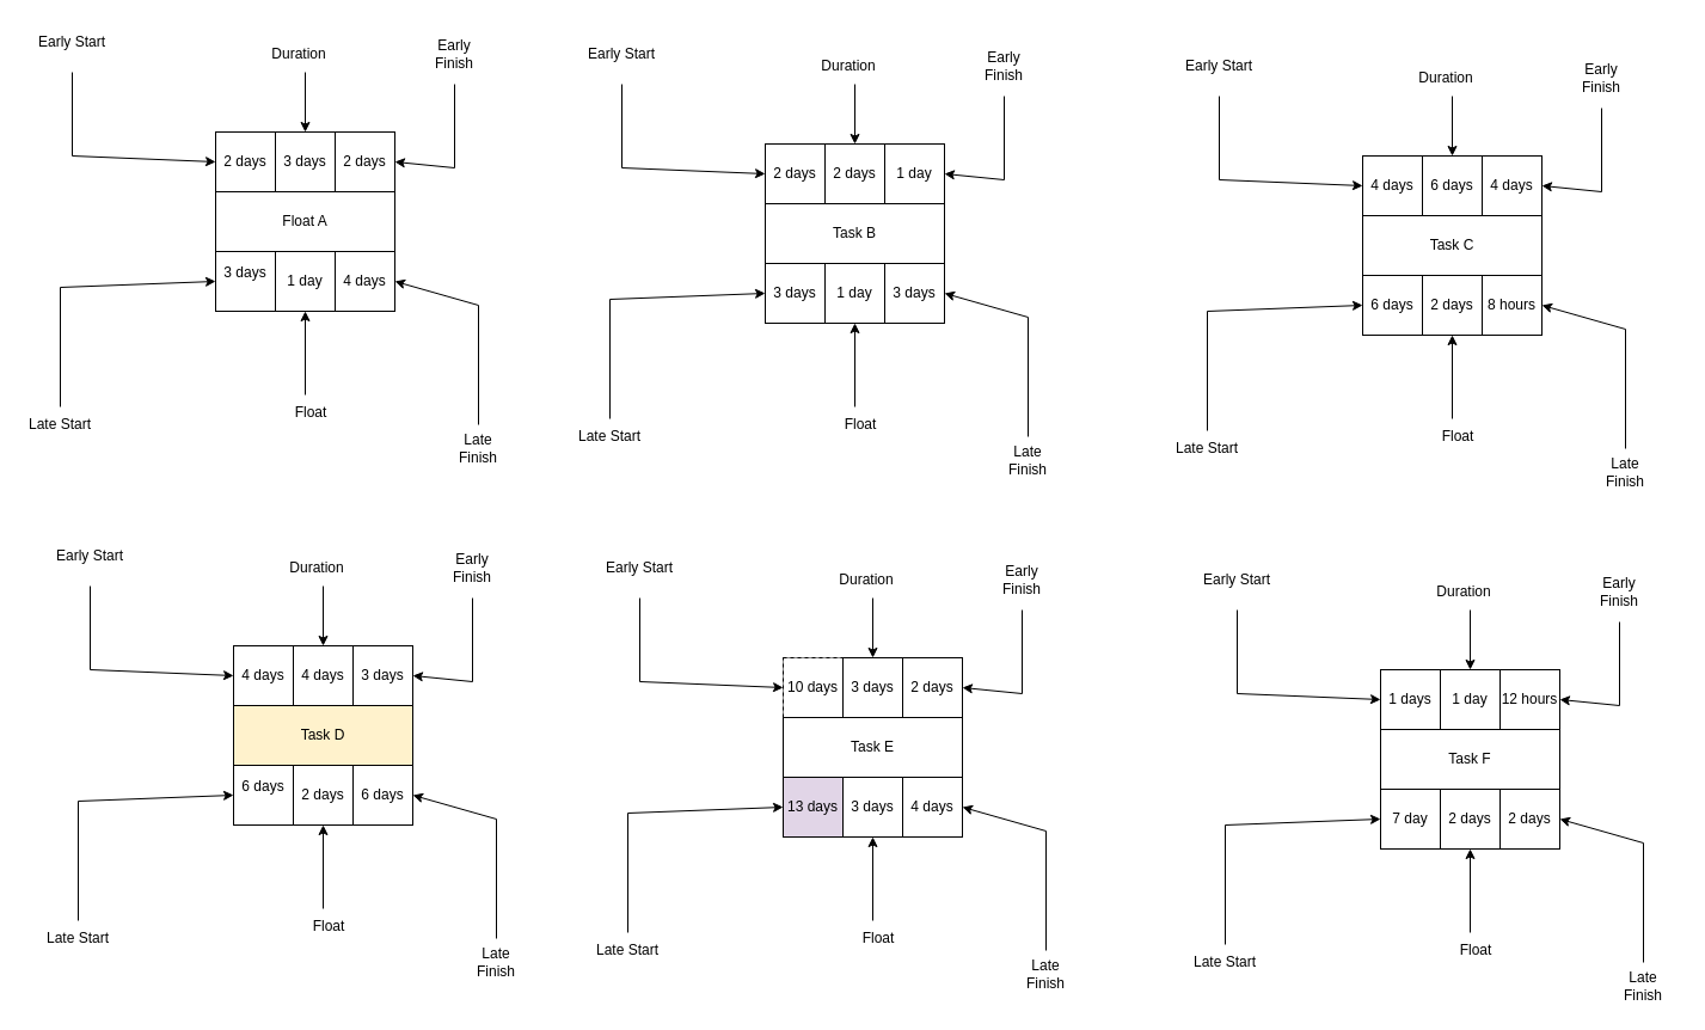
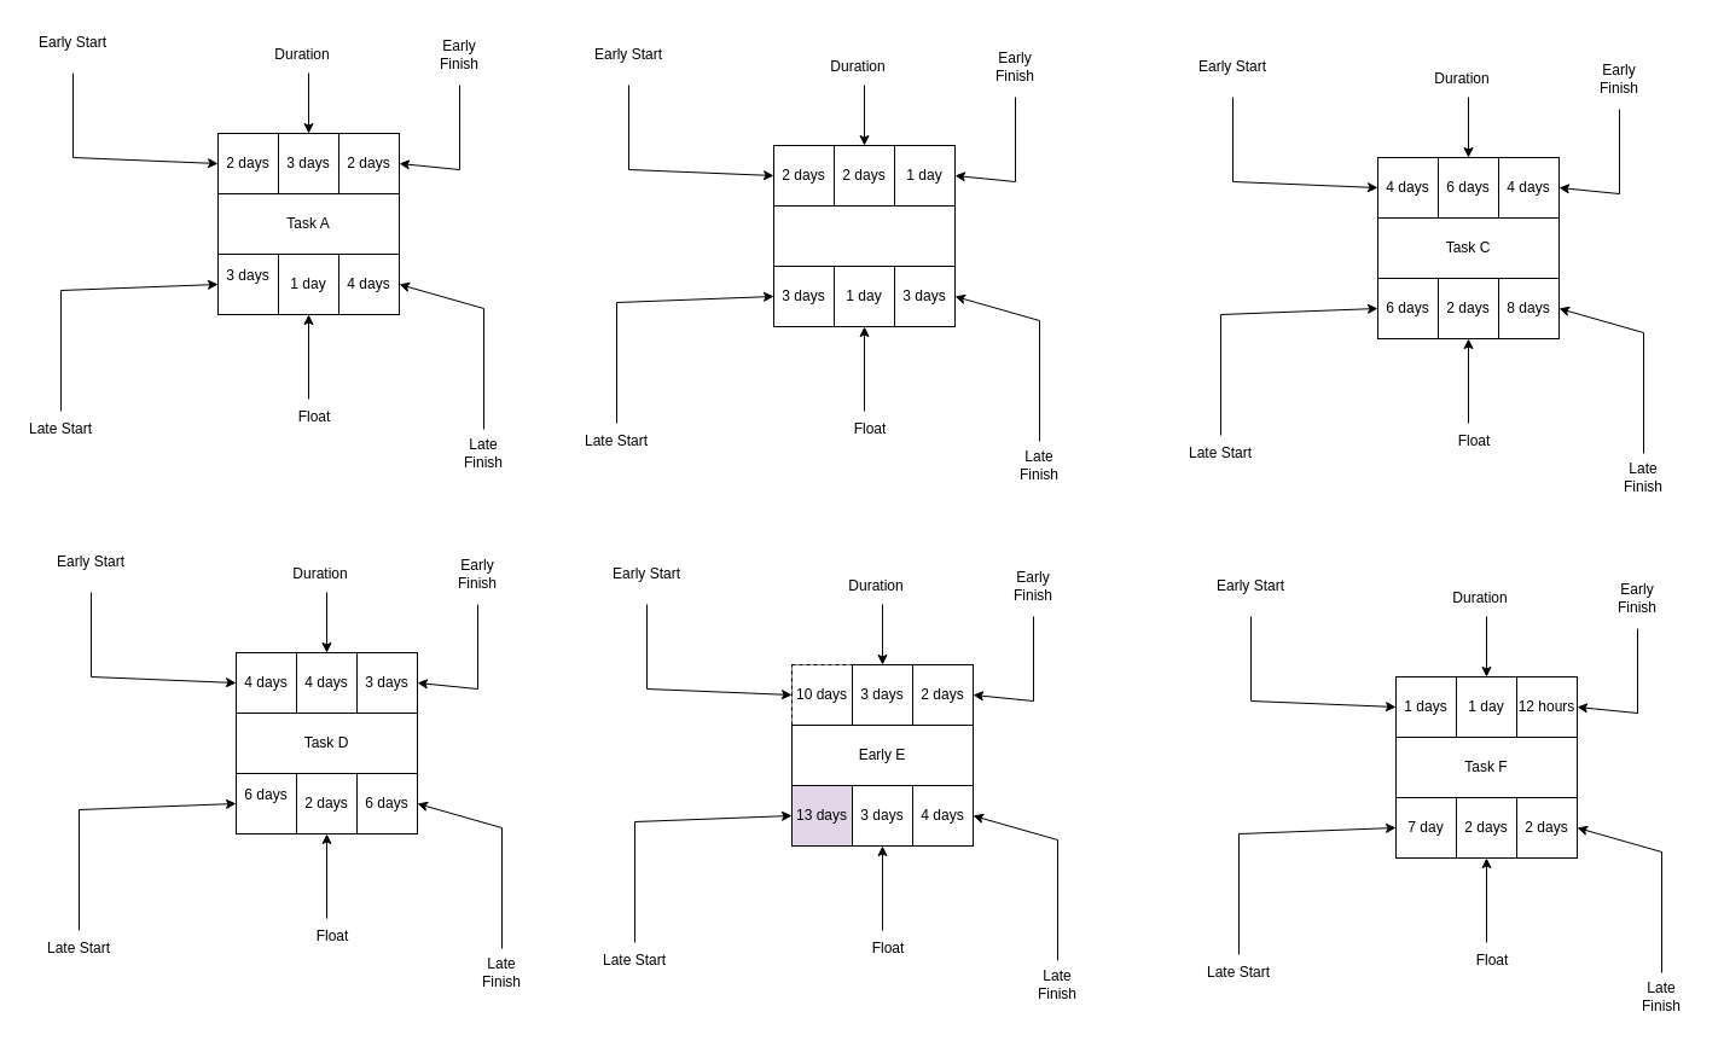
- <mxCell id="9" value="Float A" style="rounded=0;whiteSpace=wrap;html=1;" vertex="1" parent="1"><mxGeometry x="180" y="160" width="150" height="50" as="geometry" /></mxCell>
+ <mxCell id="9" value="Task A" style="rounded=0;whiteSpace=wrap;html=1;" vertex="1" parent="1"><mxGeometry x="180" y="160" width="150" height="50" as="geometry" /></mxCell>
- <mxCell id="49" value="Task B" style="rounded=0;whiteSpace=wrap;html=1;" vertex="1" parent="1"><mxGeometry x="640" y="170" width="150" height="50" as="geometry" /></mxCell>
- <mxCell id="28" value="8 hours" style="whiteSpace=wrap;html=1;aspect=fixed;" vertex="1" parent="1"><mxGeometry x="1240" y="230" width="50" height="50" as="geometry" /></mxCell>
+ <mxCell id="28" value="8 days" style="whiteSpace=wrap;html=1;aspect=fixed;" vertex="1" parent="1"><mxGeometry x="1240" y="230" width="50" height="50" as="geometry" /></mxCell>
- <mxCell id="69" value="Task D" style="rounded=0;whiteSpace=wrap;html=1;fillColor=#fff2cc;" vertex="1" parent="1"><mxGeometry x="195" y="590" width="150" height="50" as="geometry" /></mxCell>
+ <mxCell id="69" value="Task D" style="rounded=0;whiteSpace=wrap;html=1;" vertex="1" parent="1"><mxGeometry x="195" y="590" width="150" height="50" as="geometry" /></mxCell>
- <mxCell id="109" value="Task E" style="rounded=0;whiteSpace=wrap;html=1;" vertex="1" parent="1"><mxGeometry x="655" y="600" width="150" height="50" as="geometry" /></mxCell>
+ <mxCell id="109" value="Early E" style="rounded=0;whiteSpace=wrap;html=1;" vertex="1" parent="1"><mxGeometry x="655" y="600" width="150" height="50" as="geometry" /></mxCell>
